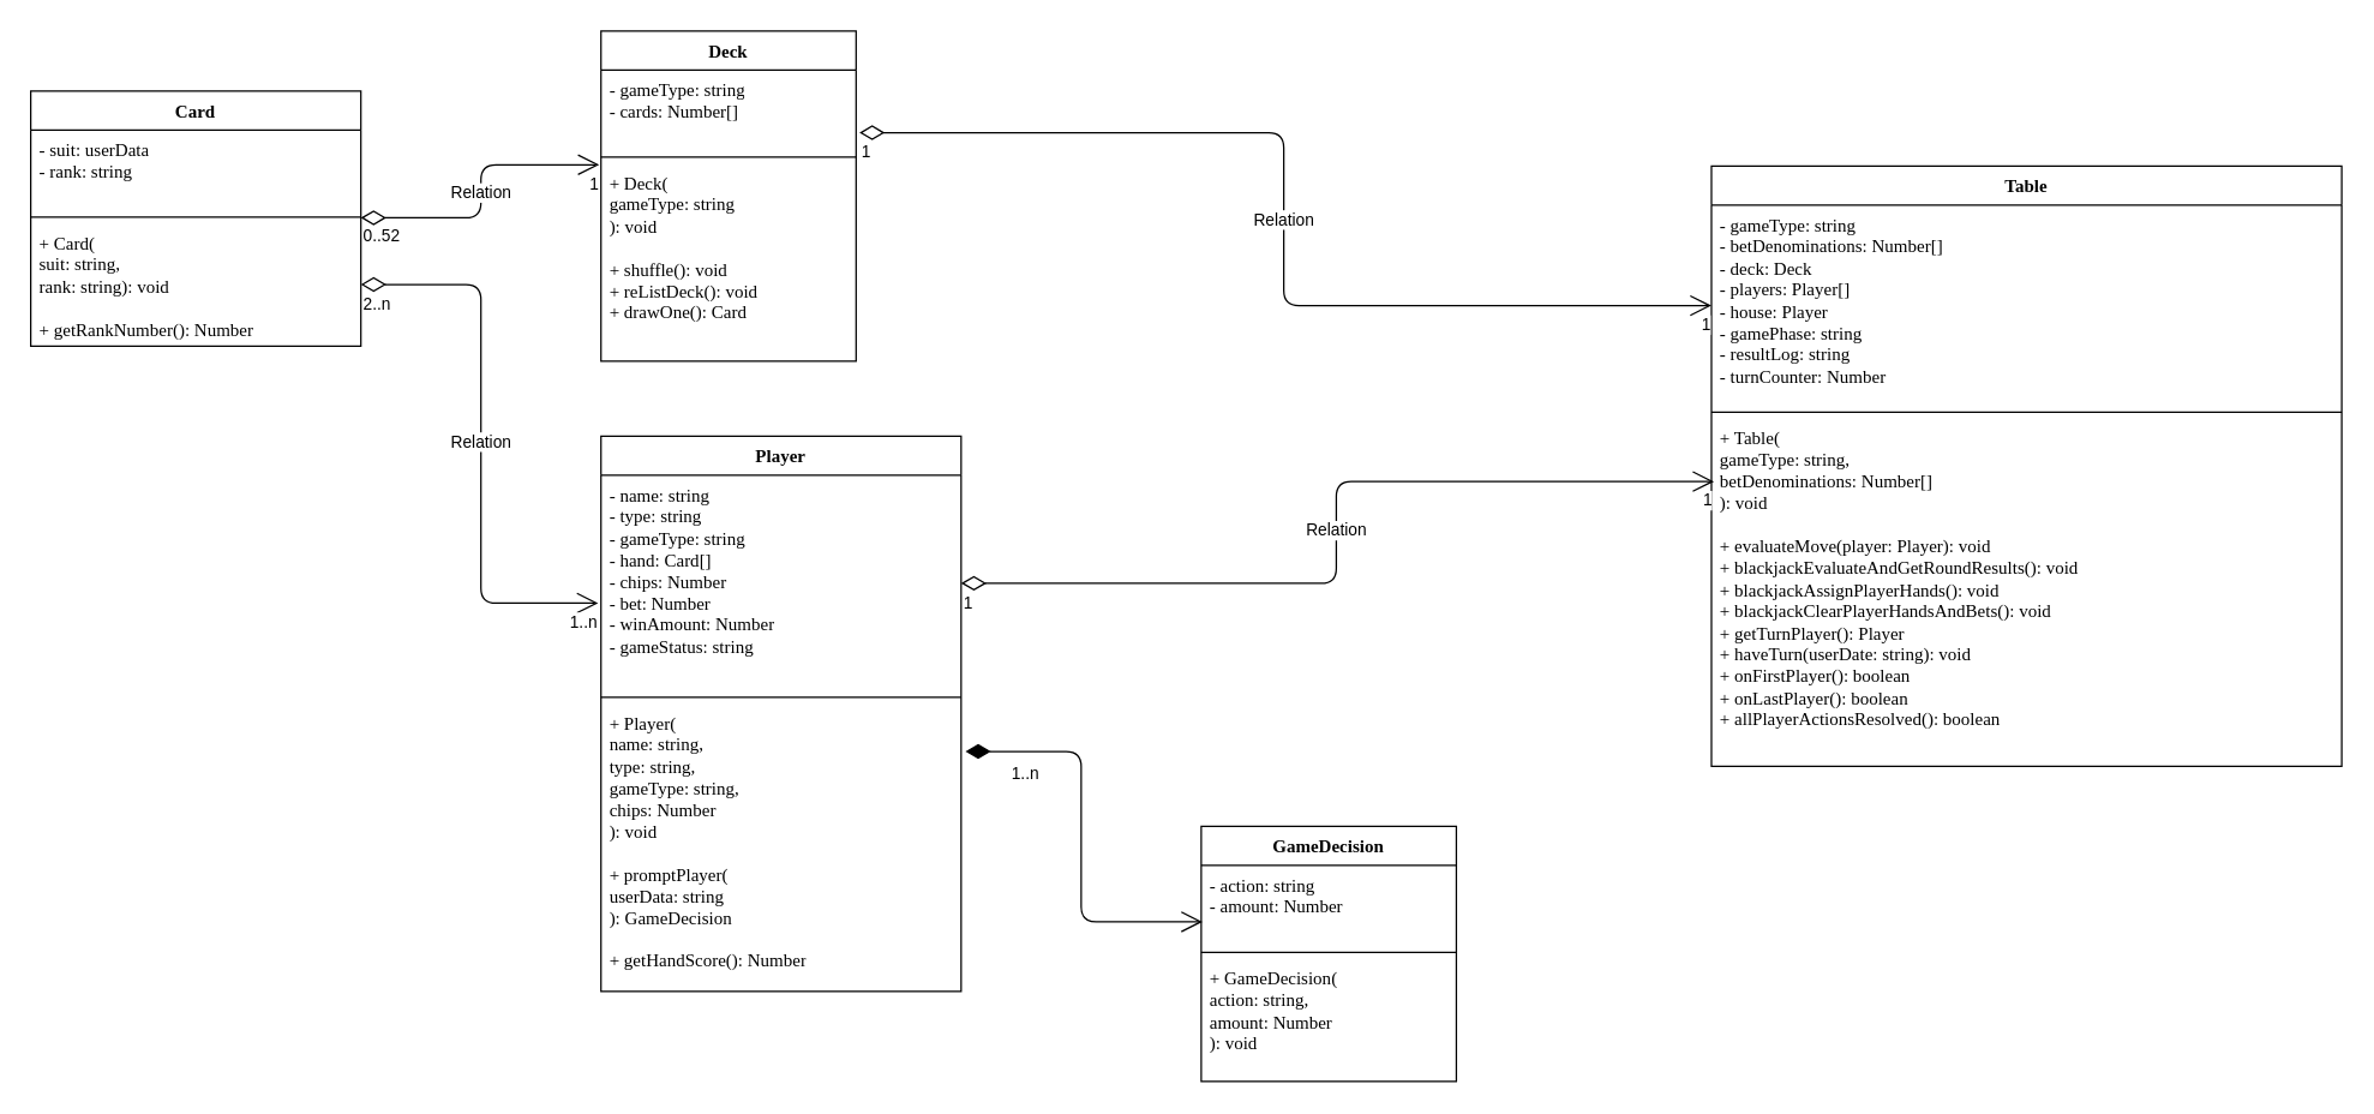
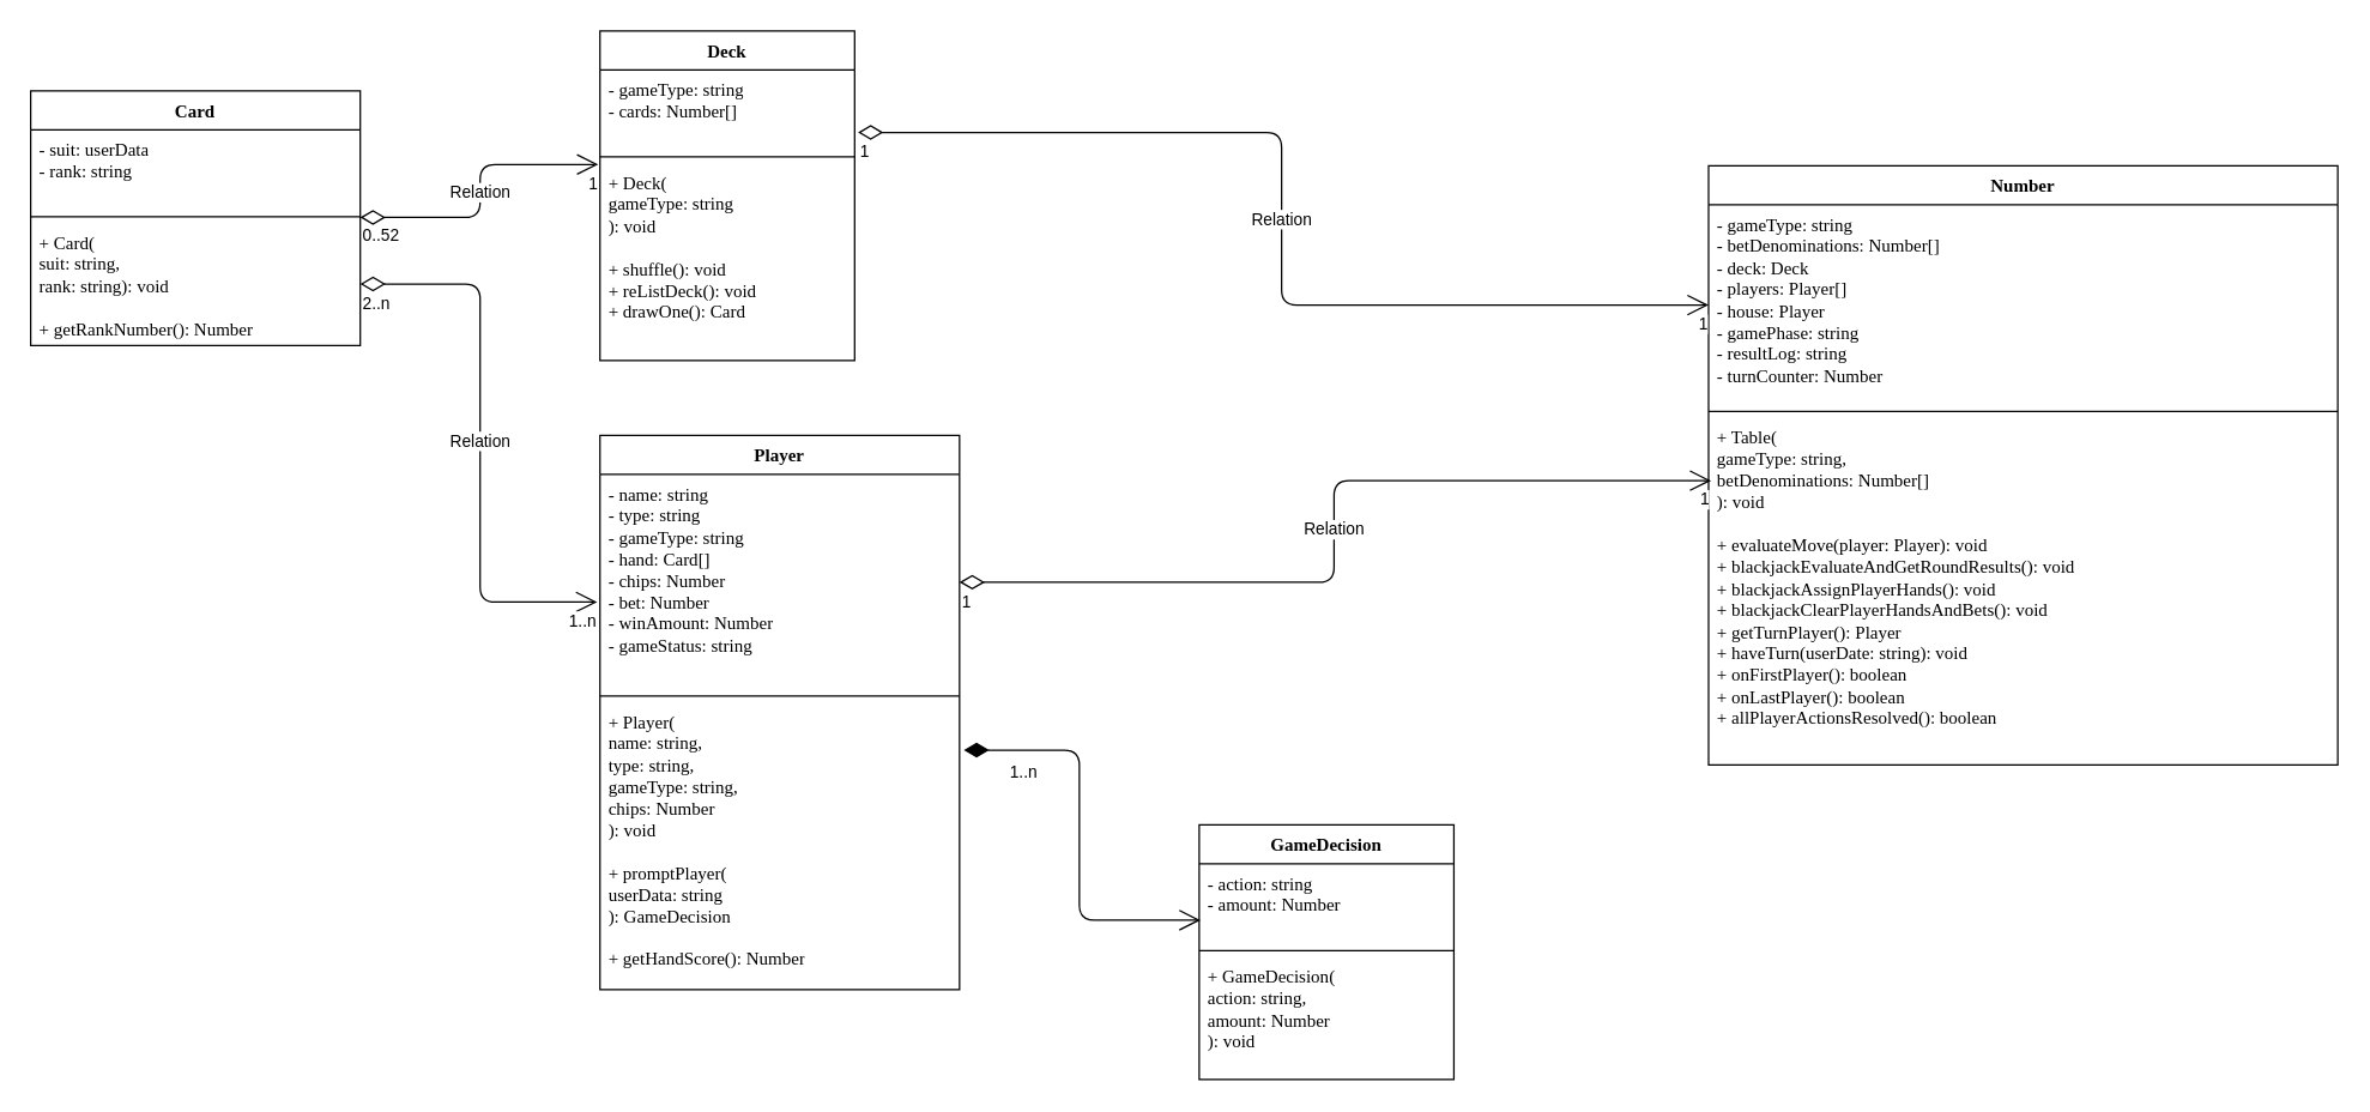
- <mxCell id="25" value="Table" style="swimlane;fontStyle=1;align=center;verticalAlign=top;childLayout=stackLayout;horizontal=1;startSize=26;horizontalStack=0;resizeParent=1;resizeParentMax=0;resizeLast=0;collapsible=1;marginBottom=0;fontFamily=Lucida Console;whiteSpace=wrap;" vertex="1" parent="1"><mxGeometry x="1140" y="110" width="420" height="400" as="geometry" /></mxCell>
+ <mxCell id="25" value="Number" style="swimlane;fontStyle=1;align=center;verticalAlign=top;childLayout=stackLayout;horizontal=1;startSize=26;horizontalStack=0;resizeParent=1;resizeParentMax=0;resizeLast=0;collapsible=1;marginBottom=0;fontFamily=Lucida Console;whiteSpace=wrap;" vertex="1" parent="1"><mxGeometry x="1140" y="110" width="420" height="400" as="geometry" /></mxCell>
